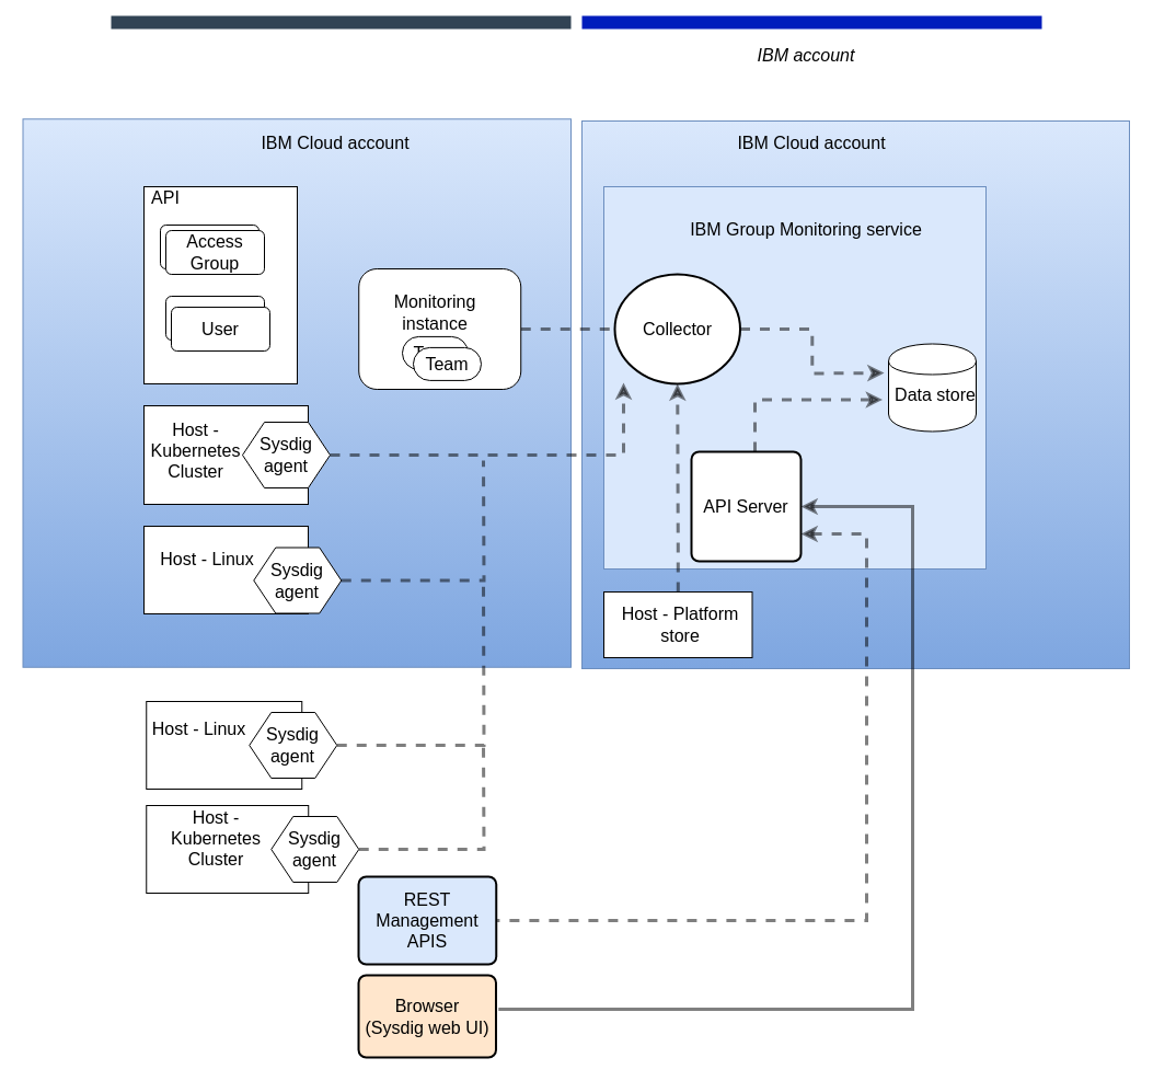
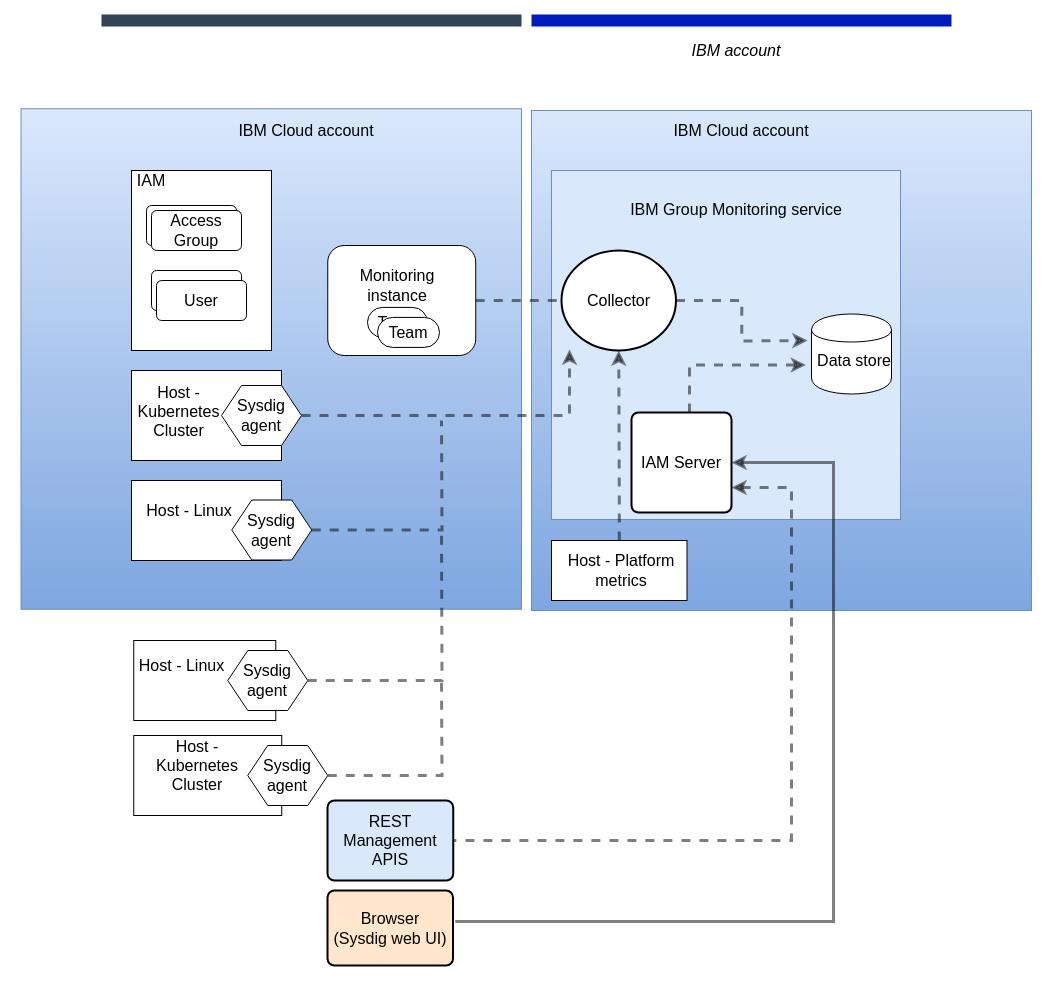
- <mxCell id="9" value="&lt;font style=&quot;font-size: 16px&quot;&gt;API&lt;/font&gt;" style="text;html=1;strokeColor=none;fillColor=none;align=center;verticalAlign=middle;whiteSpace=wrap;rounded=0;" parent="1" vertex="1"><mxGeometry x="131" y="170" width="40" height="20" as="geometry" /></mxCell>
+ <mxCell id="9" value="&lt;font style=&quot;font-size: 16px&quot;&gt;IAM&lt;/font&gt;" style="text;html=1;strokeColor=none;fillColor=none;align=center;verticalAlign=middle;whiteSpace=wrap;rounded=0;" parent="1" vertex="1"><mxGeometry x="131" y="170" width="40" height="20" as="geometry" /></mxCell>
- <mxCell id="29" value="API Server" style="rounded=1;whiteSpace=wrap;html=1;absoluteArcSize=1;arcSize=14;strokeWidth=2;fontSize=16;" parent="1" vertex="1"><mxGeometry x="631" y="412" width="100" height="100" as="geometry" /></mxCell>
+ <mxCell id="29" value="IAM Server" style="rounded=1;whiteSpace=wrap;html=1;absoluteArcSize=1;arcSize=14;strokeWidth=2;fontSize=16;" parent="1" vertex="1"><mxGeometry x="631" y="412" width="100" height="100" as="geometry" /></mxCell>
- <mxCell id="38" value="Host - Platform store" style="text;html=1;strokeColor=none;fillColor=none;align=center;verticalAlign=middle;whiteSpace=wrap;rounded=0;fontSize=16;" parent="1" vertex="1"><mxGeometry x="551" y="565" width="140" height="10" as="geometry" /></mxCell>
+ <mxCell id="38" value="Host - Platform metrics" style="text;html=1;strokeColor=none;fillColor=none;align=center;verticalAlign=middle;whiteSpace=wrap;rounded=0;fontSize=16;" parent="1" vertex="1"><mxGeometry x="551" y="565" width="140" height="10" as="geometry" /></mxCell>
